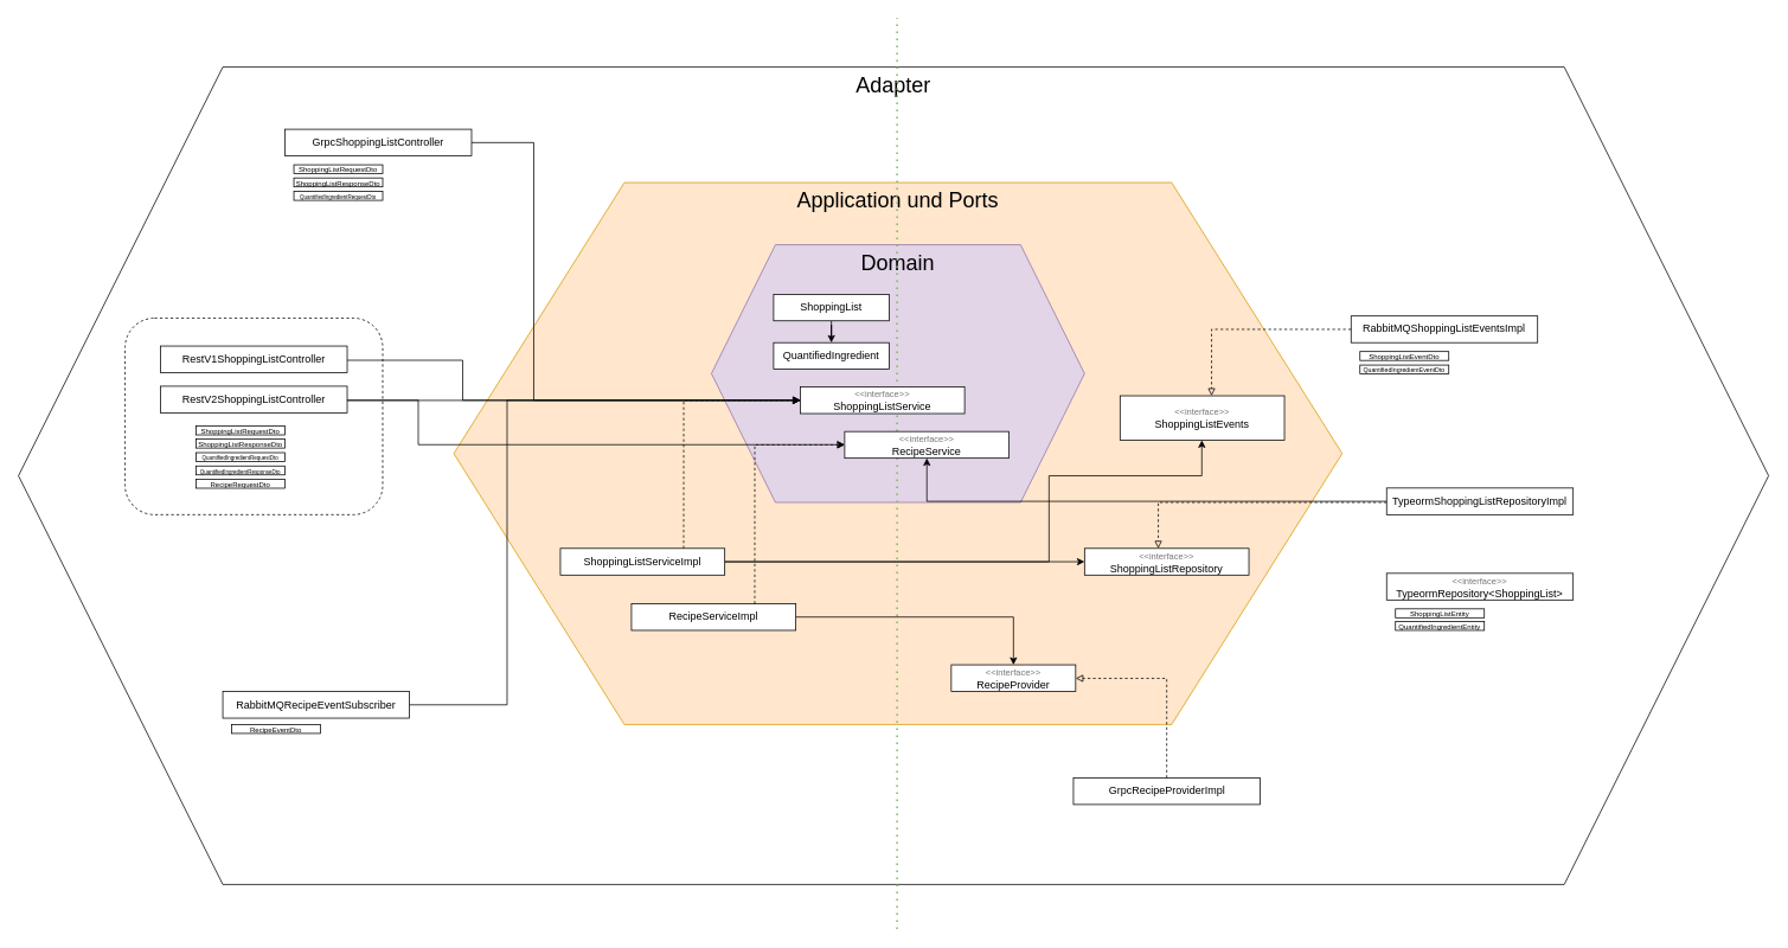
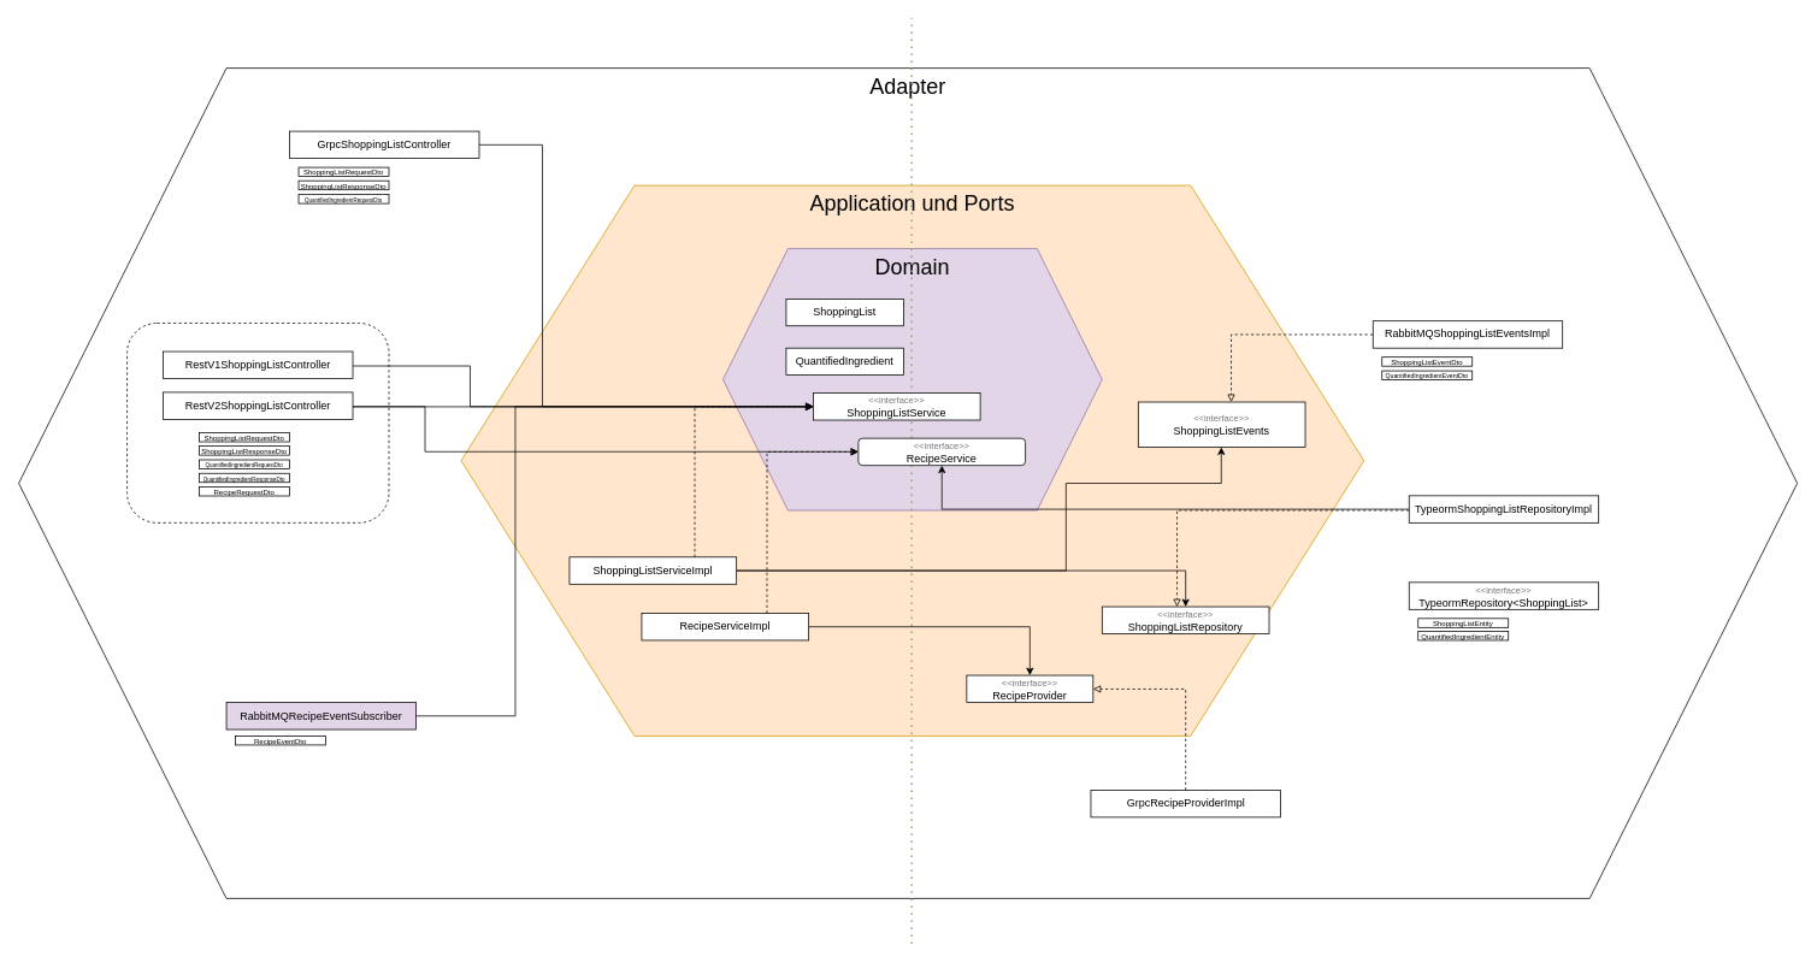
- <mxCell id="9" style="edgeStyle=orthogonalEdgeStyle;rounded=0;orthogonalLoop=1;jettySize=auto;html=1;" edge="1" parent="1" source="10" target="11"><mxGeometry relative="1" as="geometry" /></mxCell>
- <mxCell id="13" value="&lt;font color=&quot;#77767b&quot; style=&quot;font-size: 10px;&quot;&gt;&amp;lt;&amp;lt;interface&amp;gt;&amp;gt;&lt;/font&gt;&lt;br&gt;&lt;div&gt;RecipeService&lt;/div&gt;" style="rounded=0;whiteSpace=wrap;html=1;" vertex="1" parent="1"><mxGeometry x="950" y="485.2" width="185" height="30" as="geometry" /></mxCell>
+ <mxCell id="13" value="&lt;font color=&quot;#77767b&quot; style=&quot;font-size: 10px;&quot;&gt;&amp;lt;&amp;lt;interface&amp;gt;&amp;gt;&lt;/font&gt;&lt;br&gt;&lt;div&gt;RecipeService&lt;/div&gt;" style="whiteSpace=wrap;html=1;rounded=1;" vertex="1" parent="1"><mxGeometry x="950" y="485.2" width="185" height="30" as="geometry" /></mxCell>
- <mxCell id="21" value="&lt;font style=&quot;font-size: 10px;&quot; color=&quot;#77767b&quot;&gt;&amp;lt;&amp;lt;interface&amp;gt;&amp;gt;&lt;/font&gt;&lt;br&gt;&lt;div&gt;ShoppingListRepository&lt;/div&gt;" style="rounded=0;whiteSpace=wrap;html=1;" vertex="1" parent="1"><mxGeometry x="1220" y="616.76" width="185" height="30" as="geometry" /></mxCell>
+ <mxCell id="21" value="&lt;font style=&quot;font-size: 10px;&quot; color=&quot;#77767b&quot;&gt;&amp;lt;&amp;lt;interface&amp;gt;&amp;gt;&lt;/font&gt;&lt;br&gt;&lt;div&gt;ShoppingListRepository&lt;/div&gt;" style="rounded=0;whiteSpace=wrap;html=1;" vertex="1" parent="1"><mxGeometry x="1220" y="671.76" width="185" height="30" as="geometry" /></mxCell>
- <mxCell id="52" value="RabbitMQRecipeEventSubscriber" style="rounded=0;whiteSpace=wrap;html=1;" vertex="1" parent="1"><mxGeometry x="250" y="777.8" width="210" height="30" as="geometry" /></mxCell>
+ <mxCell id="52" value="RabbitMQRecipeEventSubscriber" style="rounded=0;whiteSpace=wrap;html=1;fillColor=#e1d5e7;" vertex="1" parent="1"><mxGeometry x="250" y="777.8" width="210" height="30" as="geometry" /></mxCell>
